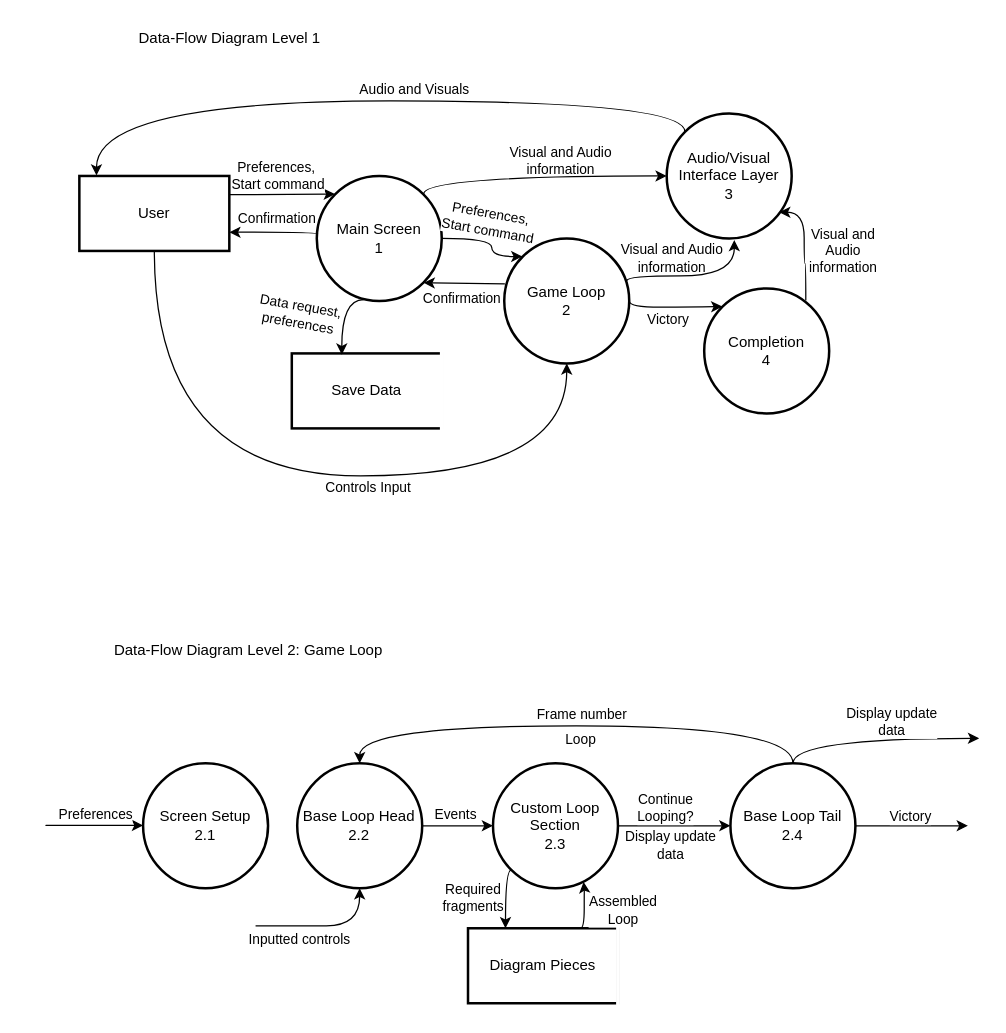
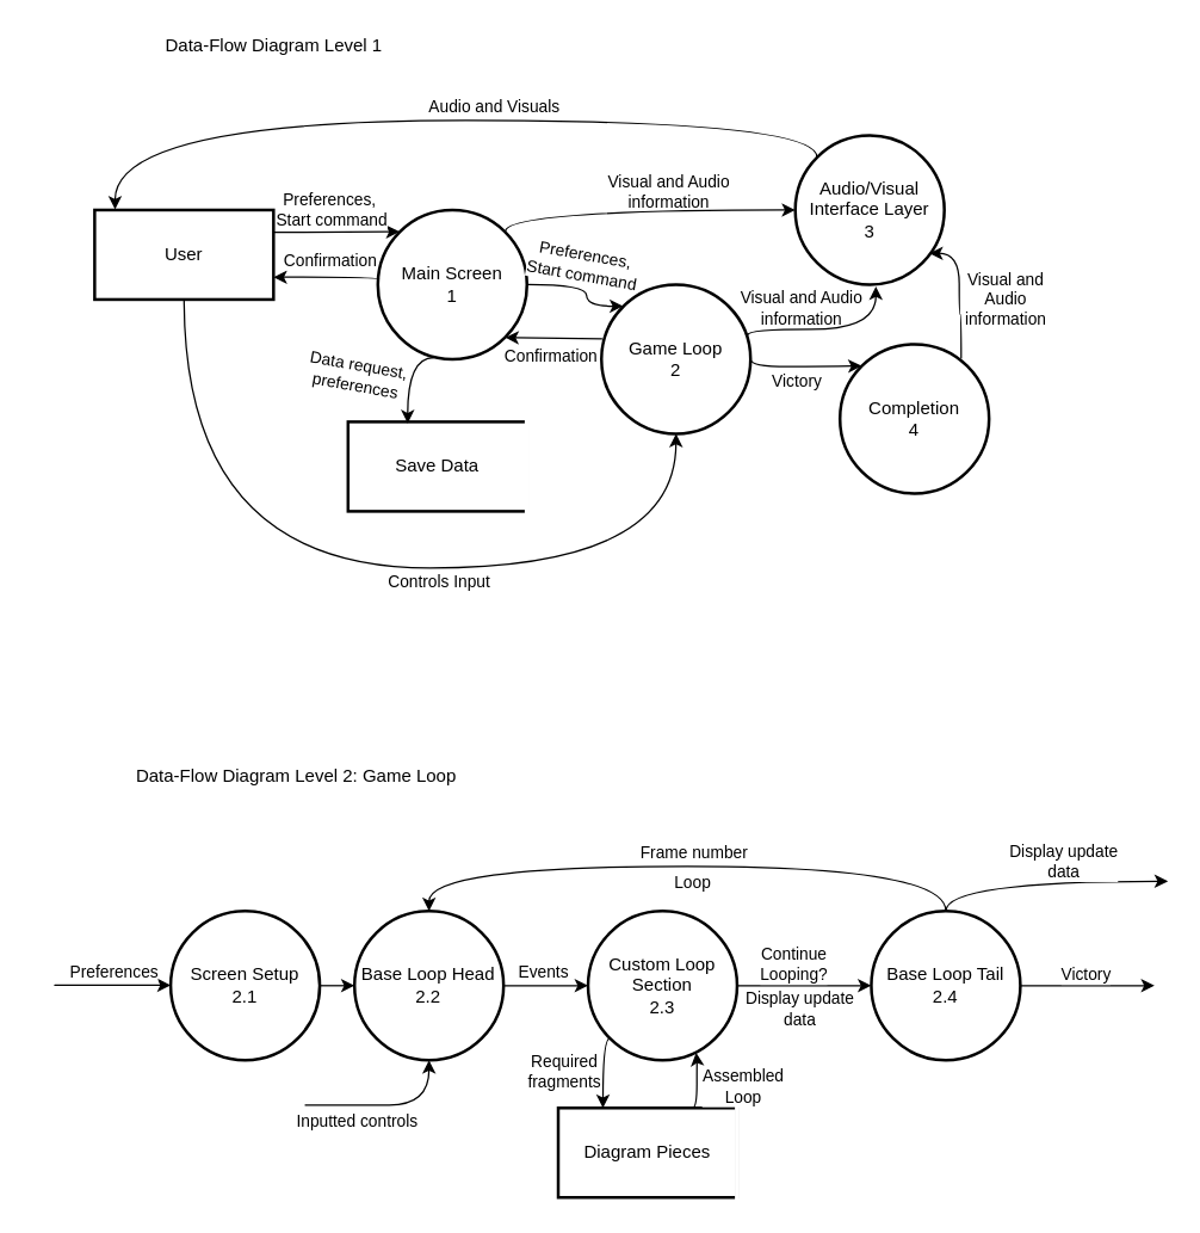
+ <mxCell id="27" value="" style="curved=1;endArrow=classic;html=1;fontSize=6;edgeStyle=orthogonalEdgeStyle;rounded=0;exitX=1;exitY=0.5;exitDx=0;exitDy=0;exitPerimeter=0;" parent="1" source="26" target="19" edge="1"><mxGeometry width="50" height="50" relative="1" as="geometry"><mxPoint x="327.33" y="560" as="sourcePoint" /><mxPoint x="367.33" y="550" as="targetPoint" /><Array as="points"><mxPoint x="257.33" y="660" /><mxPoint x="257.33" y="660" /></Array></mxGeometry></mxCell>
